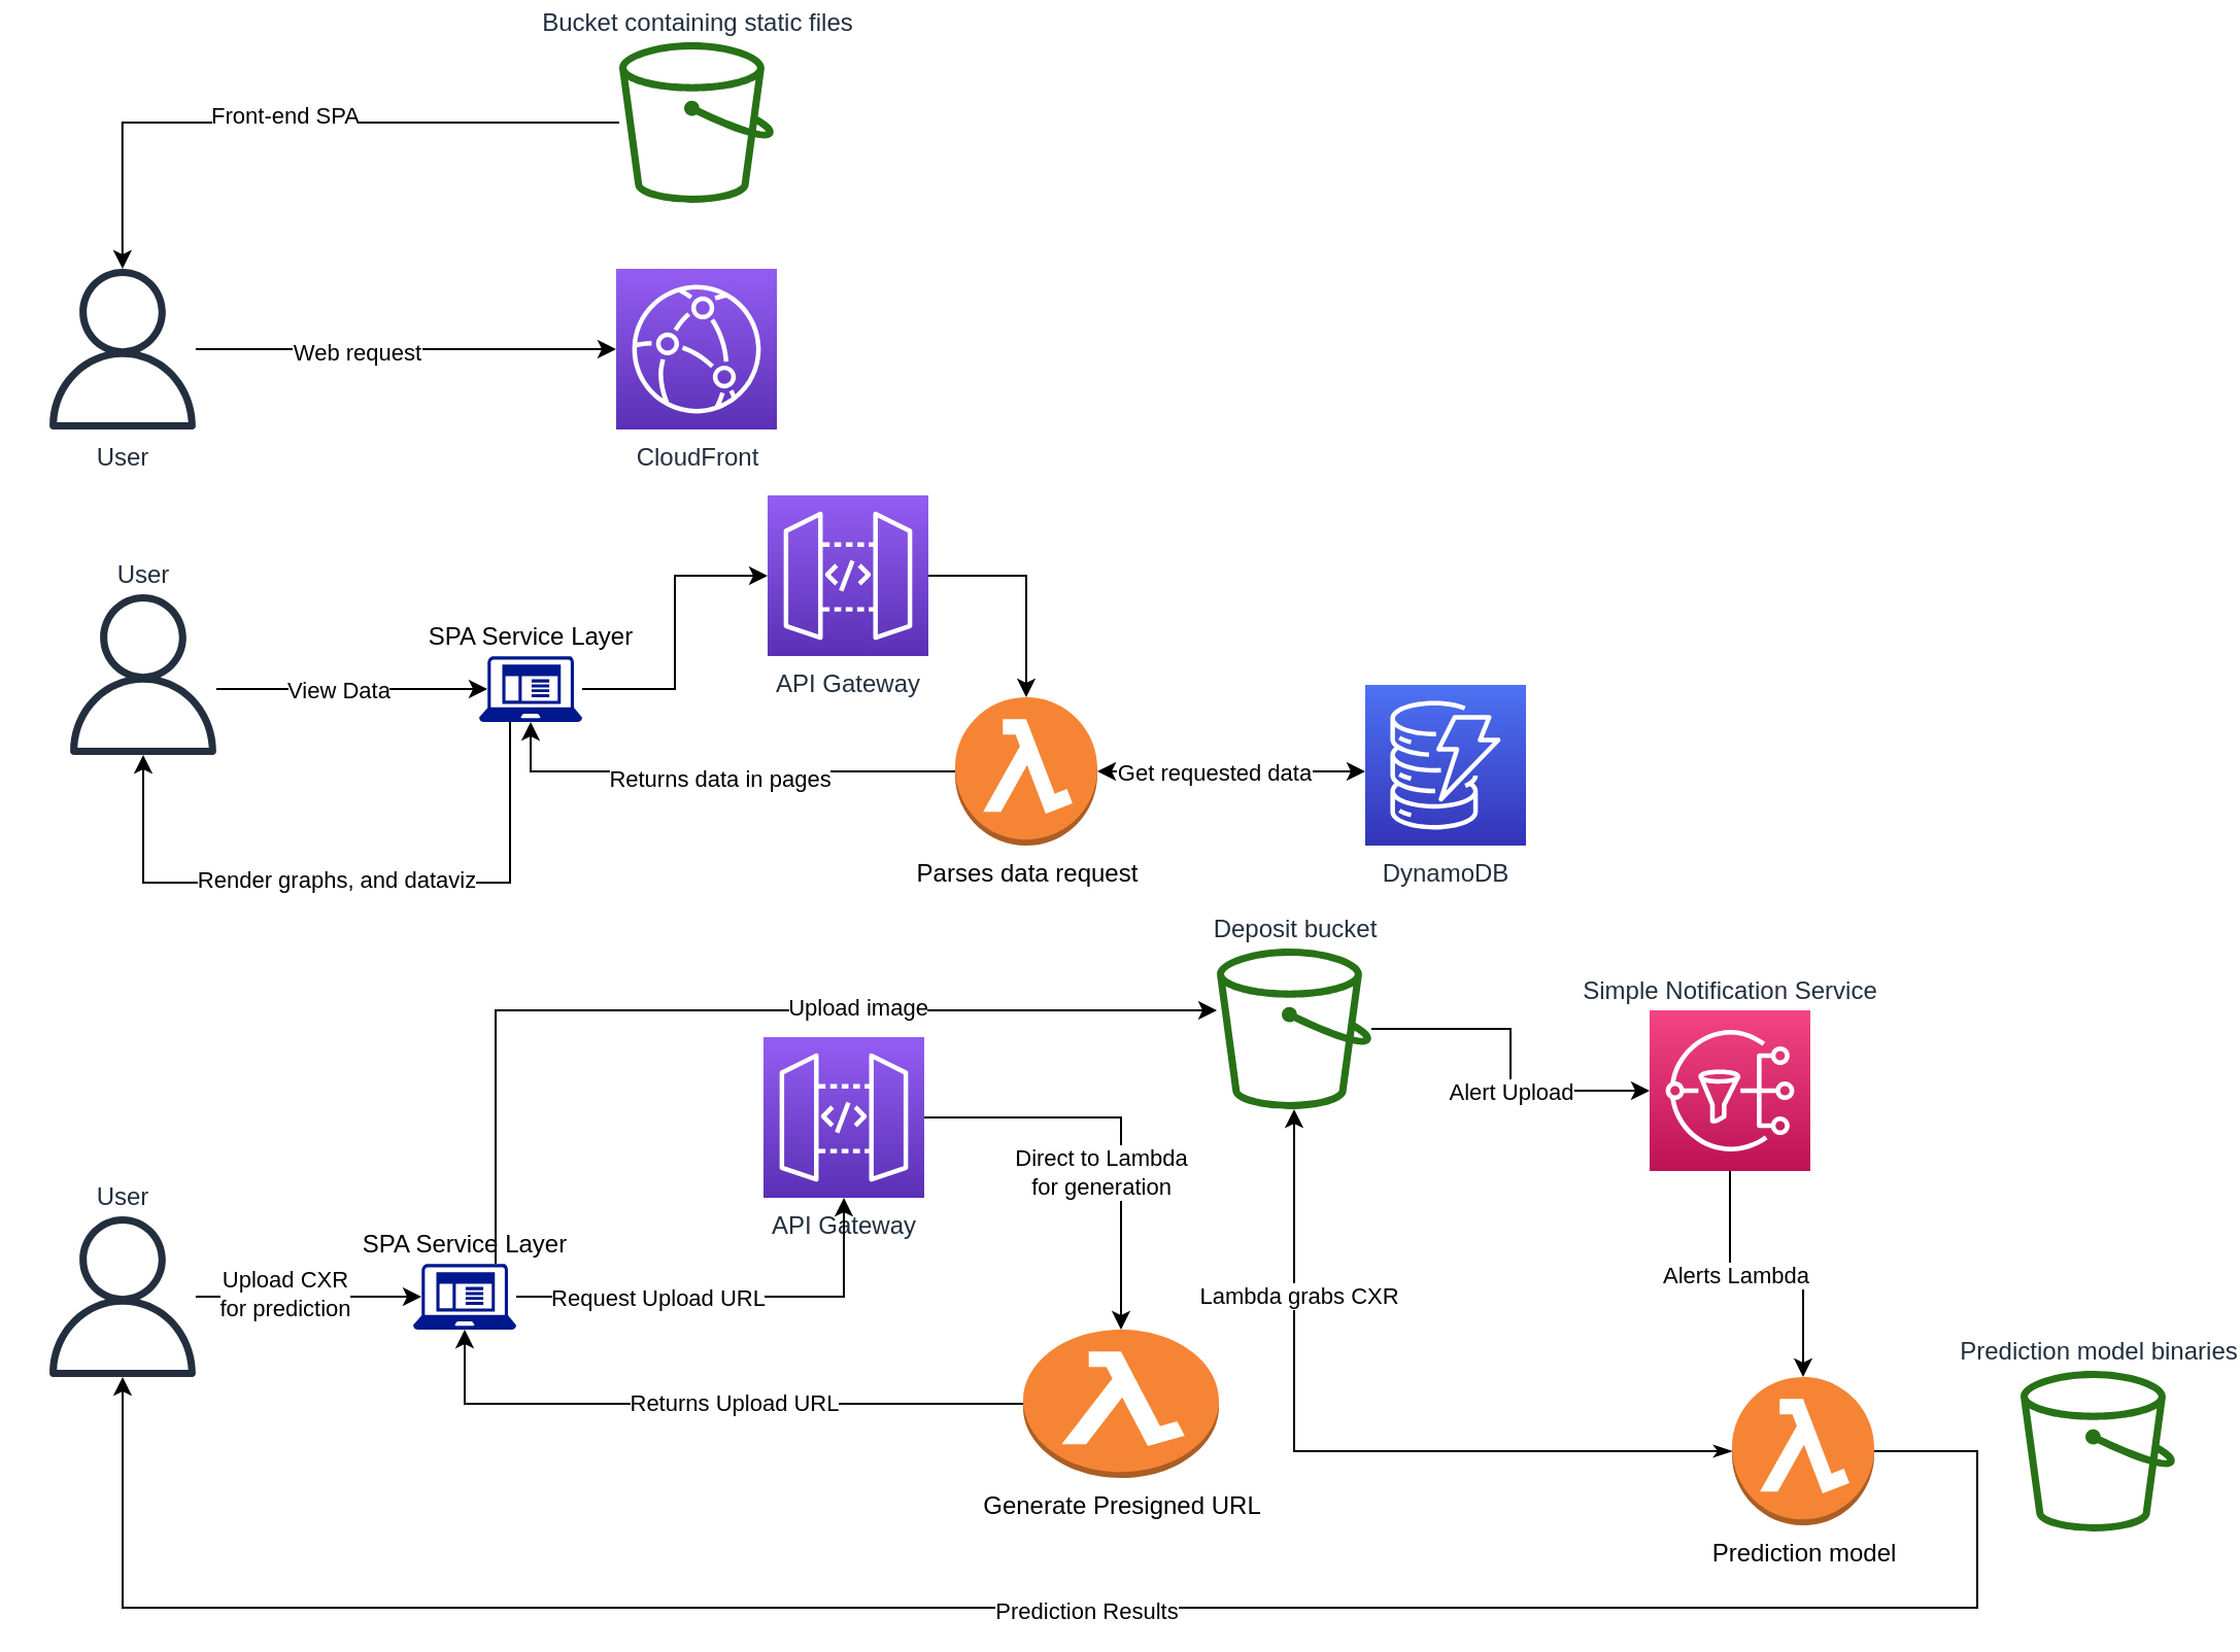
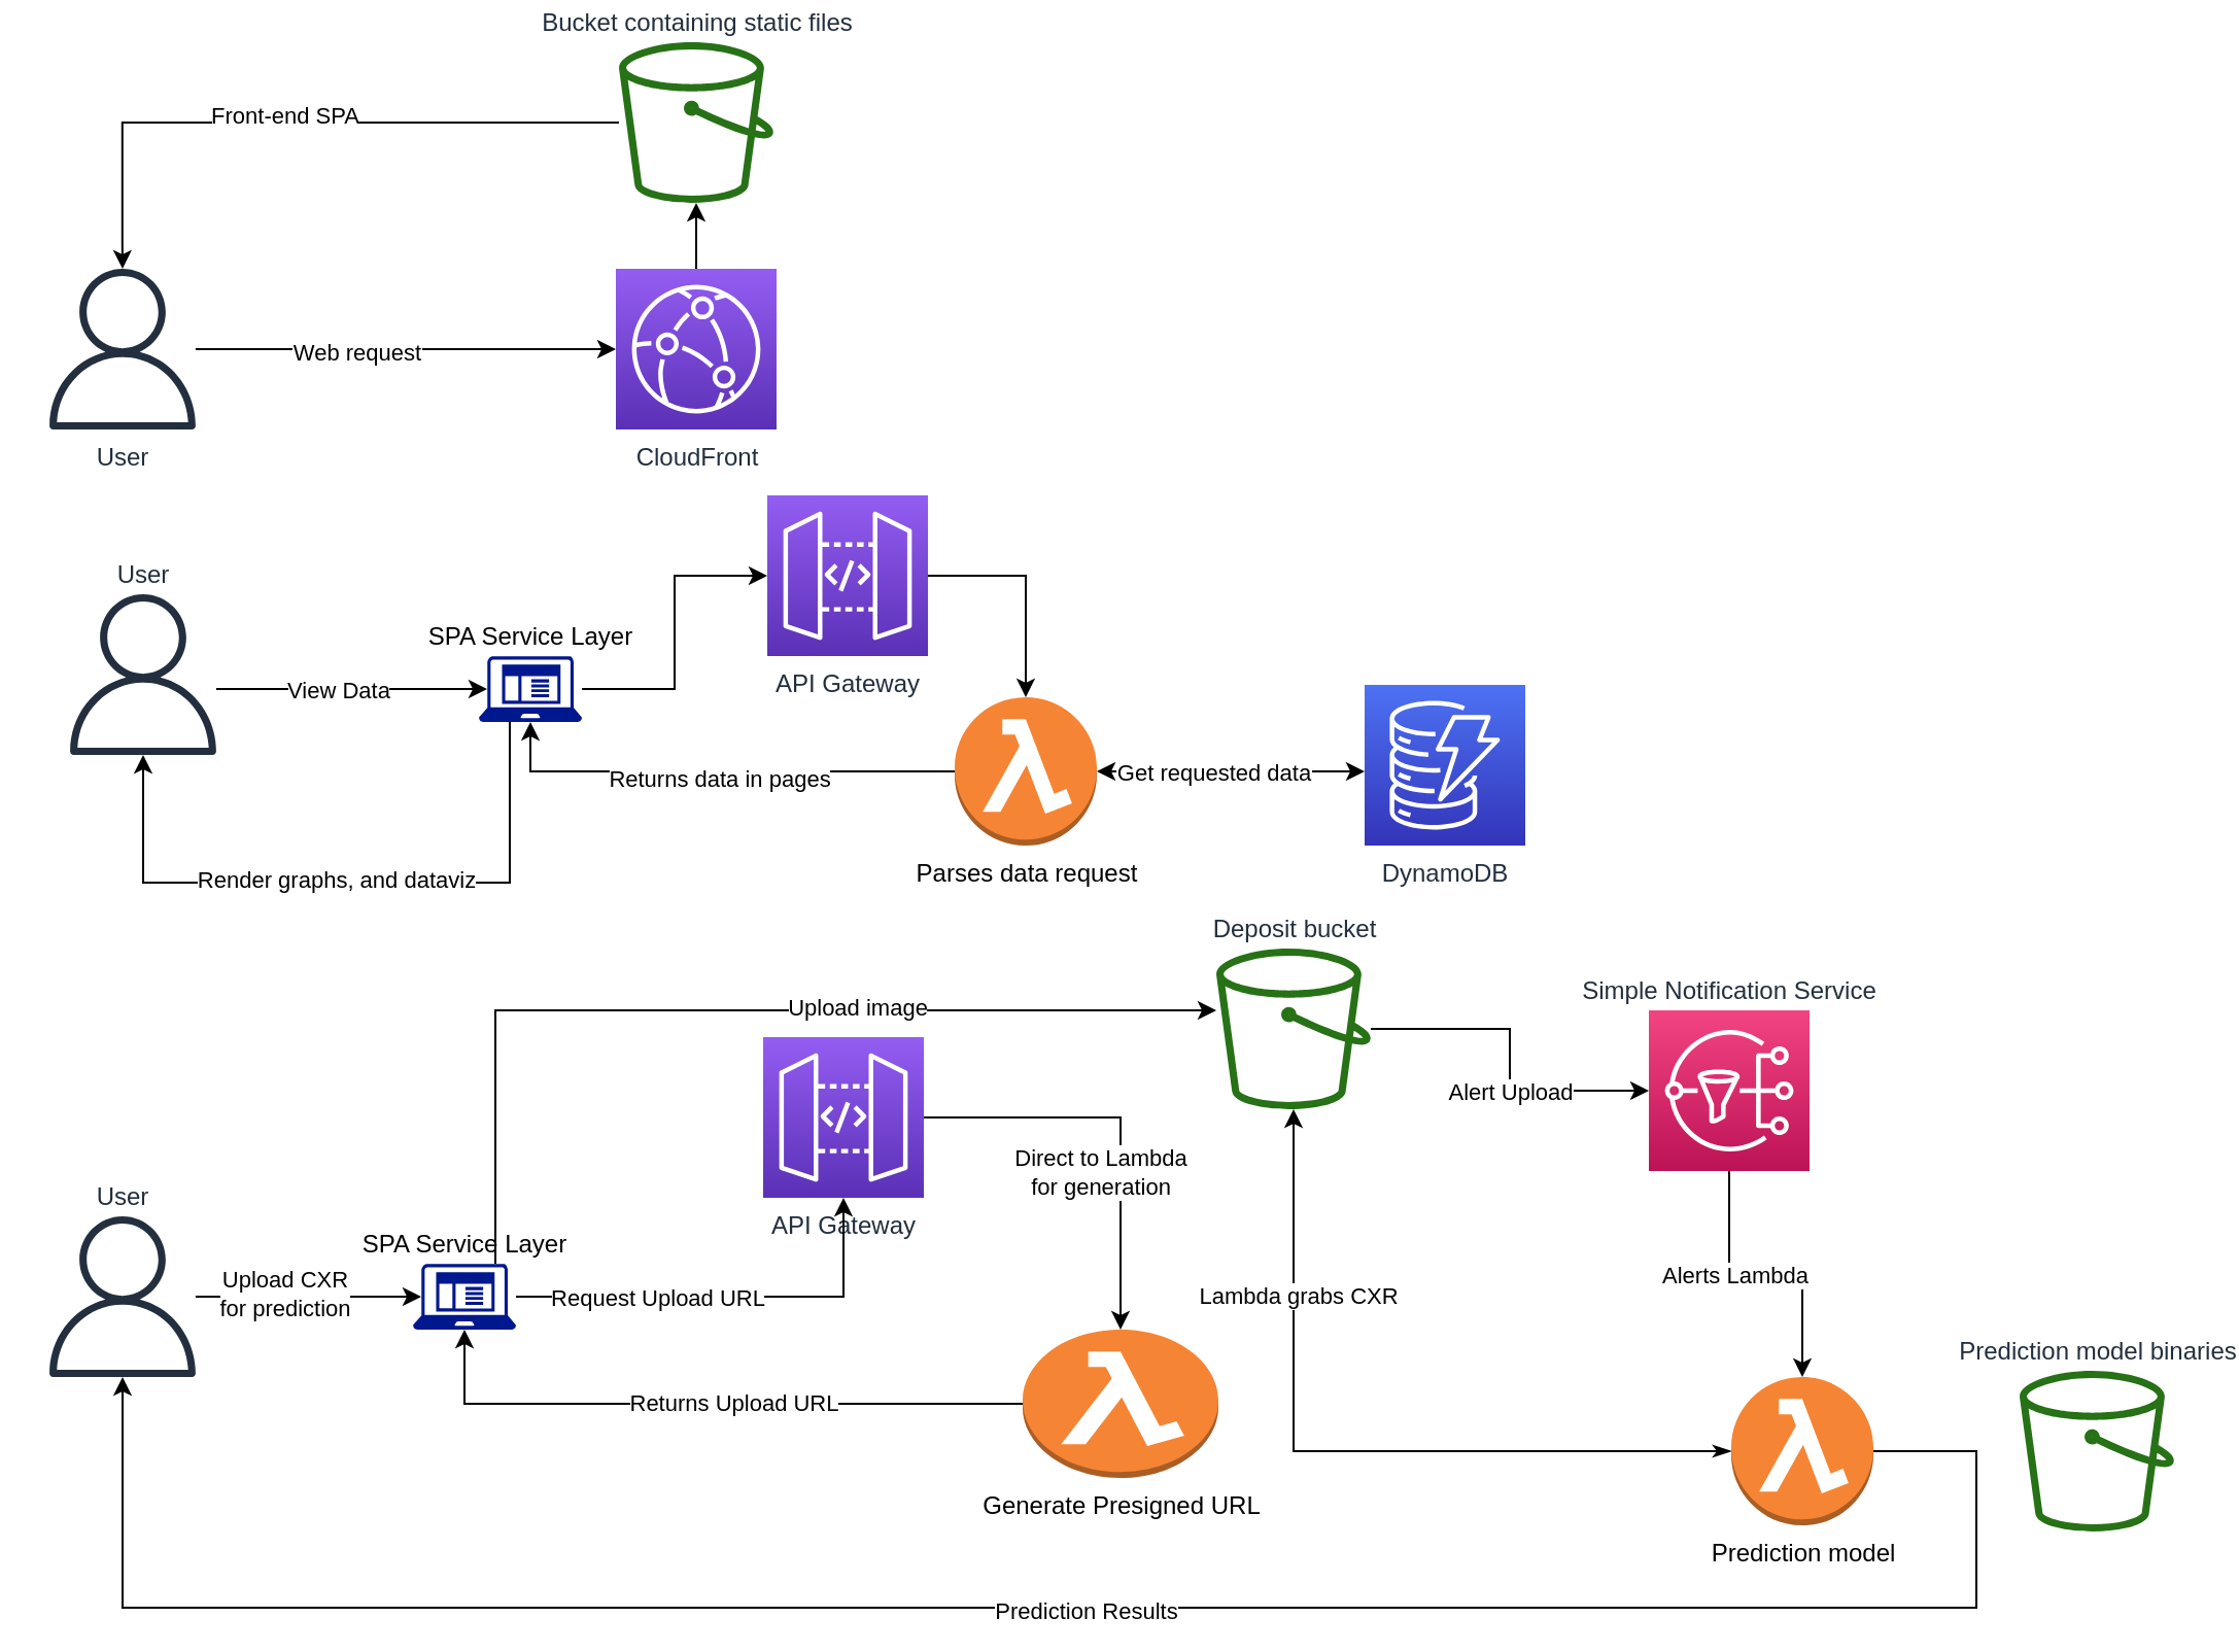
+ <mxCell id="11" style="edgeStyle=orthogonalEdgeStyle;rounded=0;orthogonalLoop=1;jettySize=auto;html=1;" edge="1" parent="1" source="12" target="10"><mxGeometry relative="1" as="geometry" /></mxCell>
